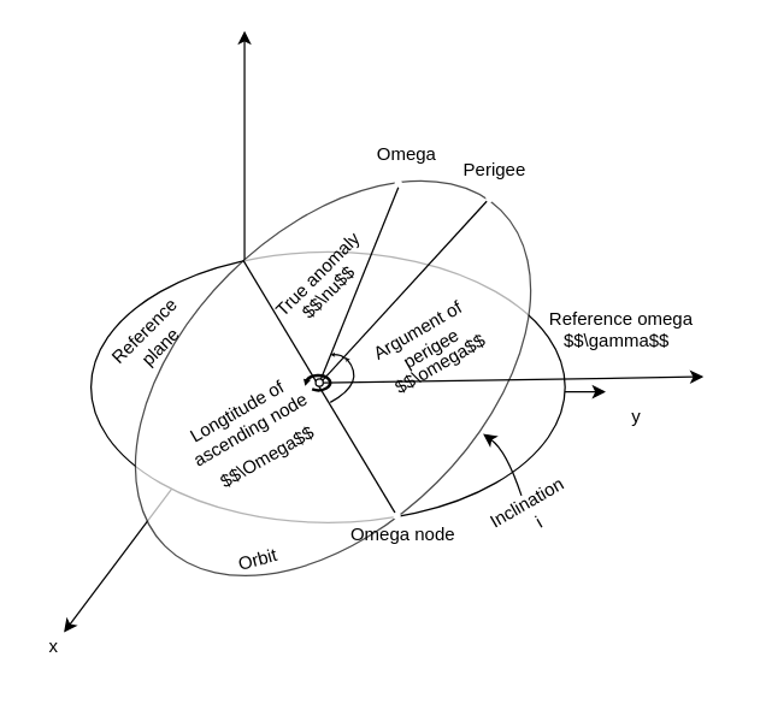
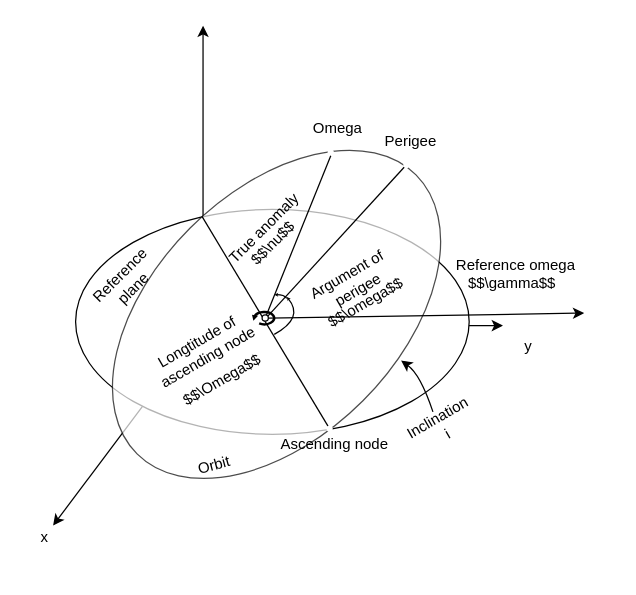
- <mxCell id="22" value="&lt;div&gt;Omega node&lt;/div&gt;" style="text;html=1;align=center;verticalAlign=middle;resizable=0;points=[];autosize=1;strokeColor=none;fillColor=none;" vertex="1" parent="2"><mxGeometry x="166.22" y="320" width="110" height="30" as="geometry" /></mxCell>
+ <mxCell id="22" value="&lt;div&gt;Ascending node&lt;/div&gt;" style="text;html=1;align=center;verticalAlign=middle;resizable=0;points=[];autosize=1;strokeColor=none;fillColor=none;" vertex="1" parent="2"><mxGeometry x="166.22" y="320" width="110" height="30" as="geometry" /></mxCell>
